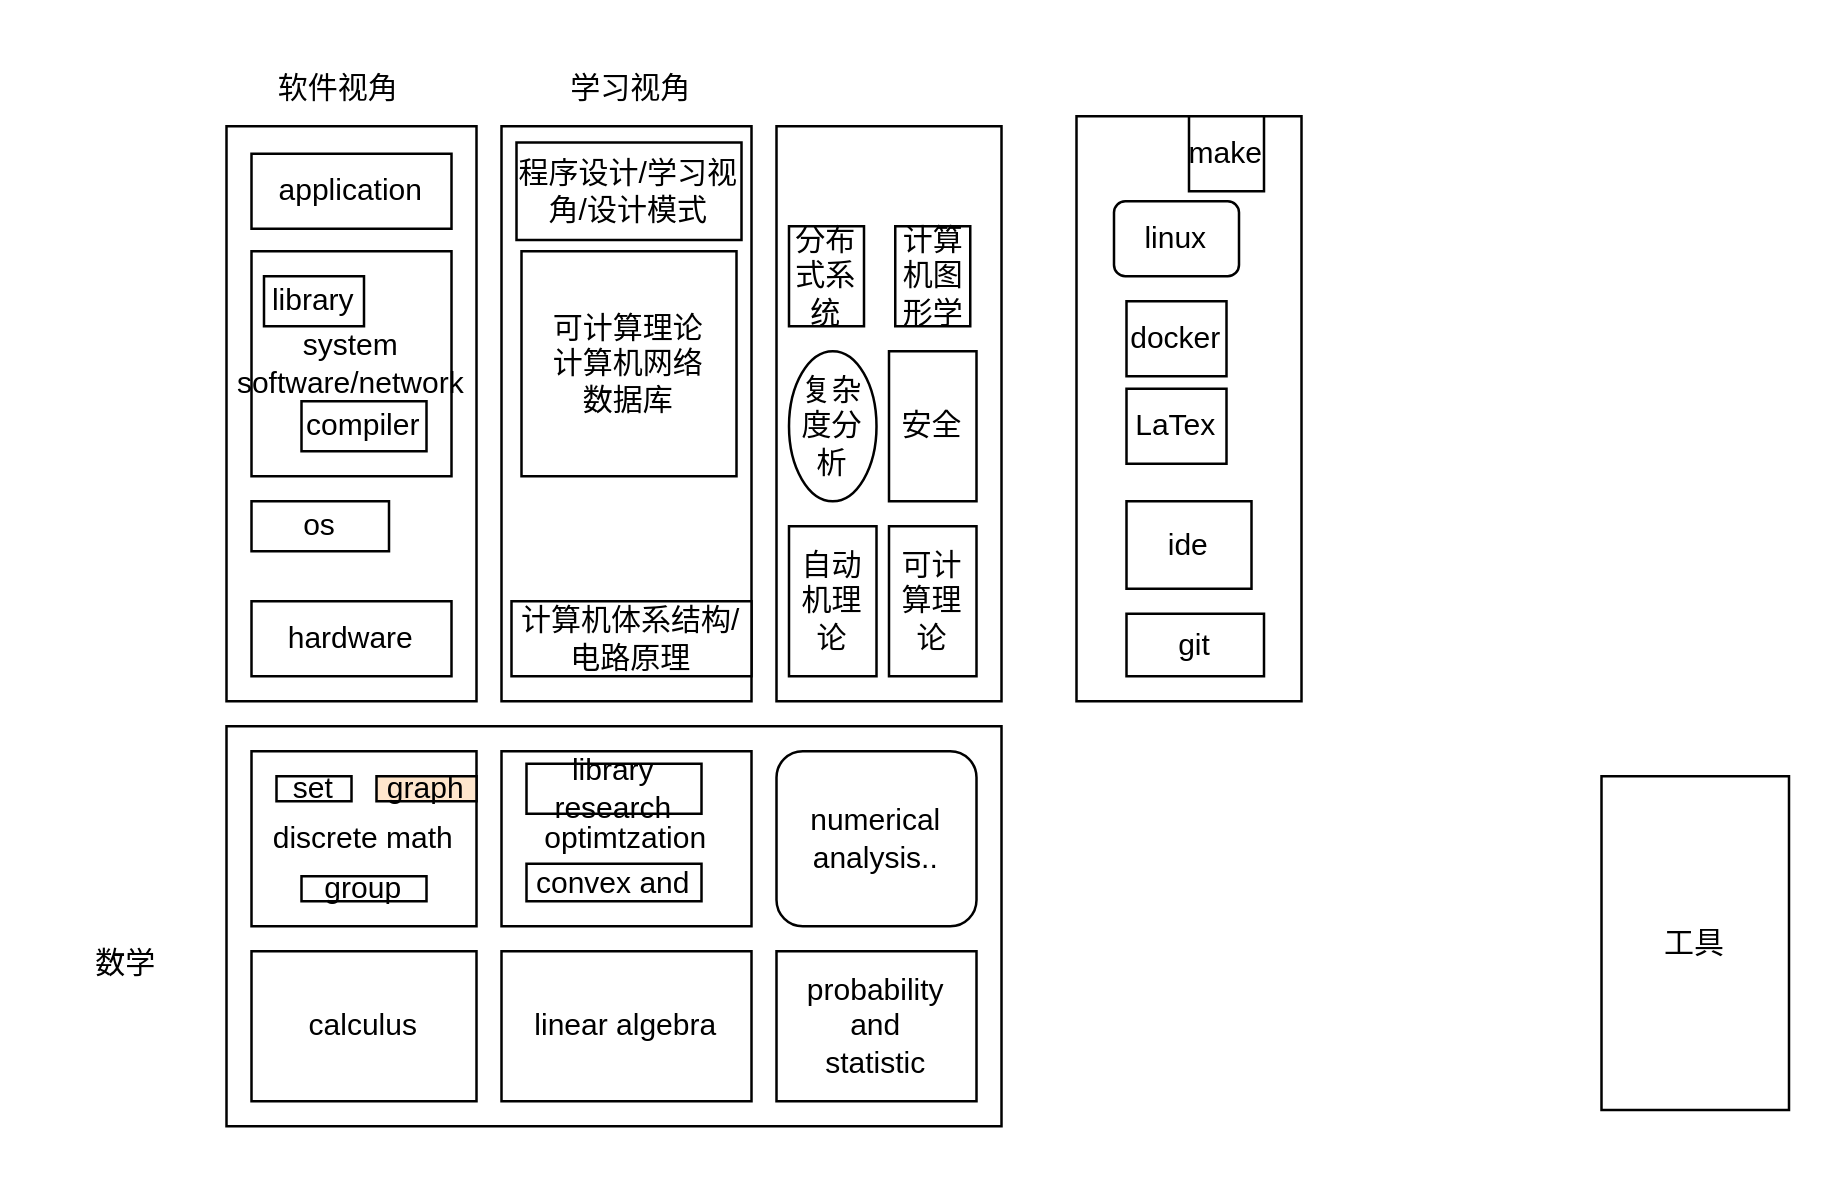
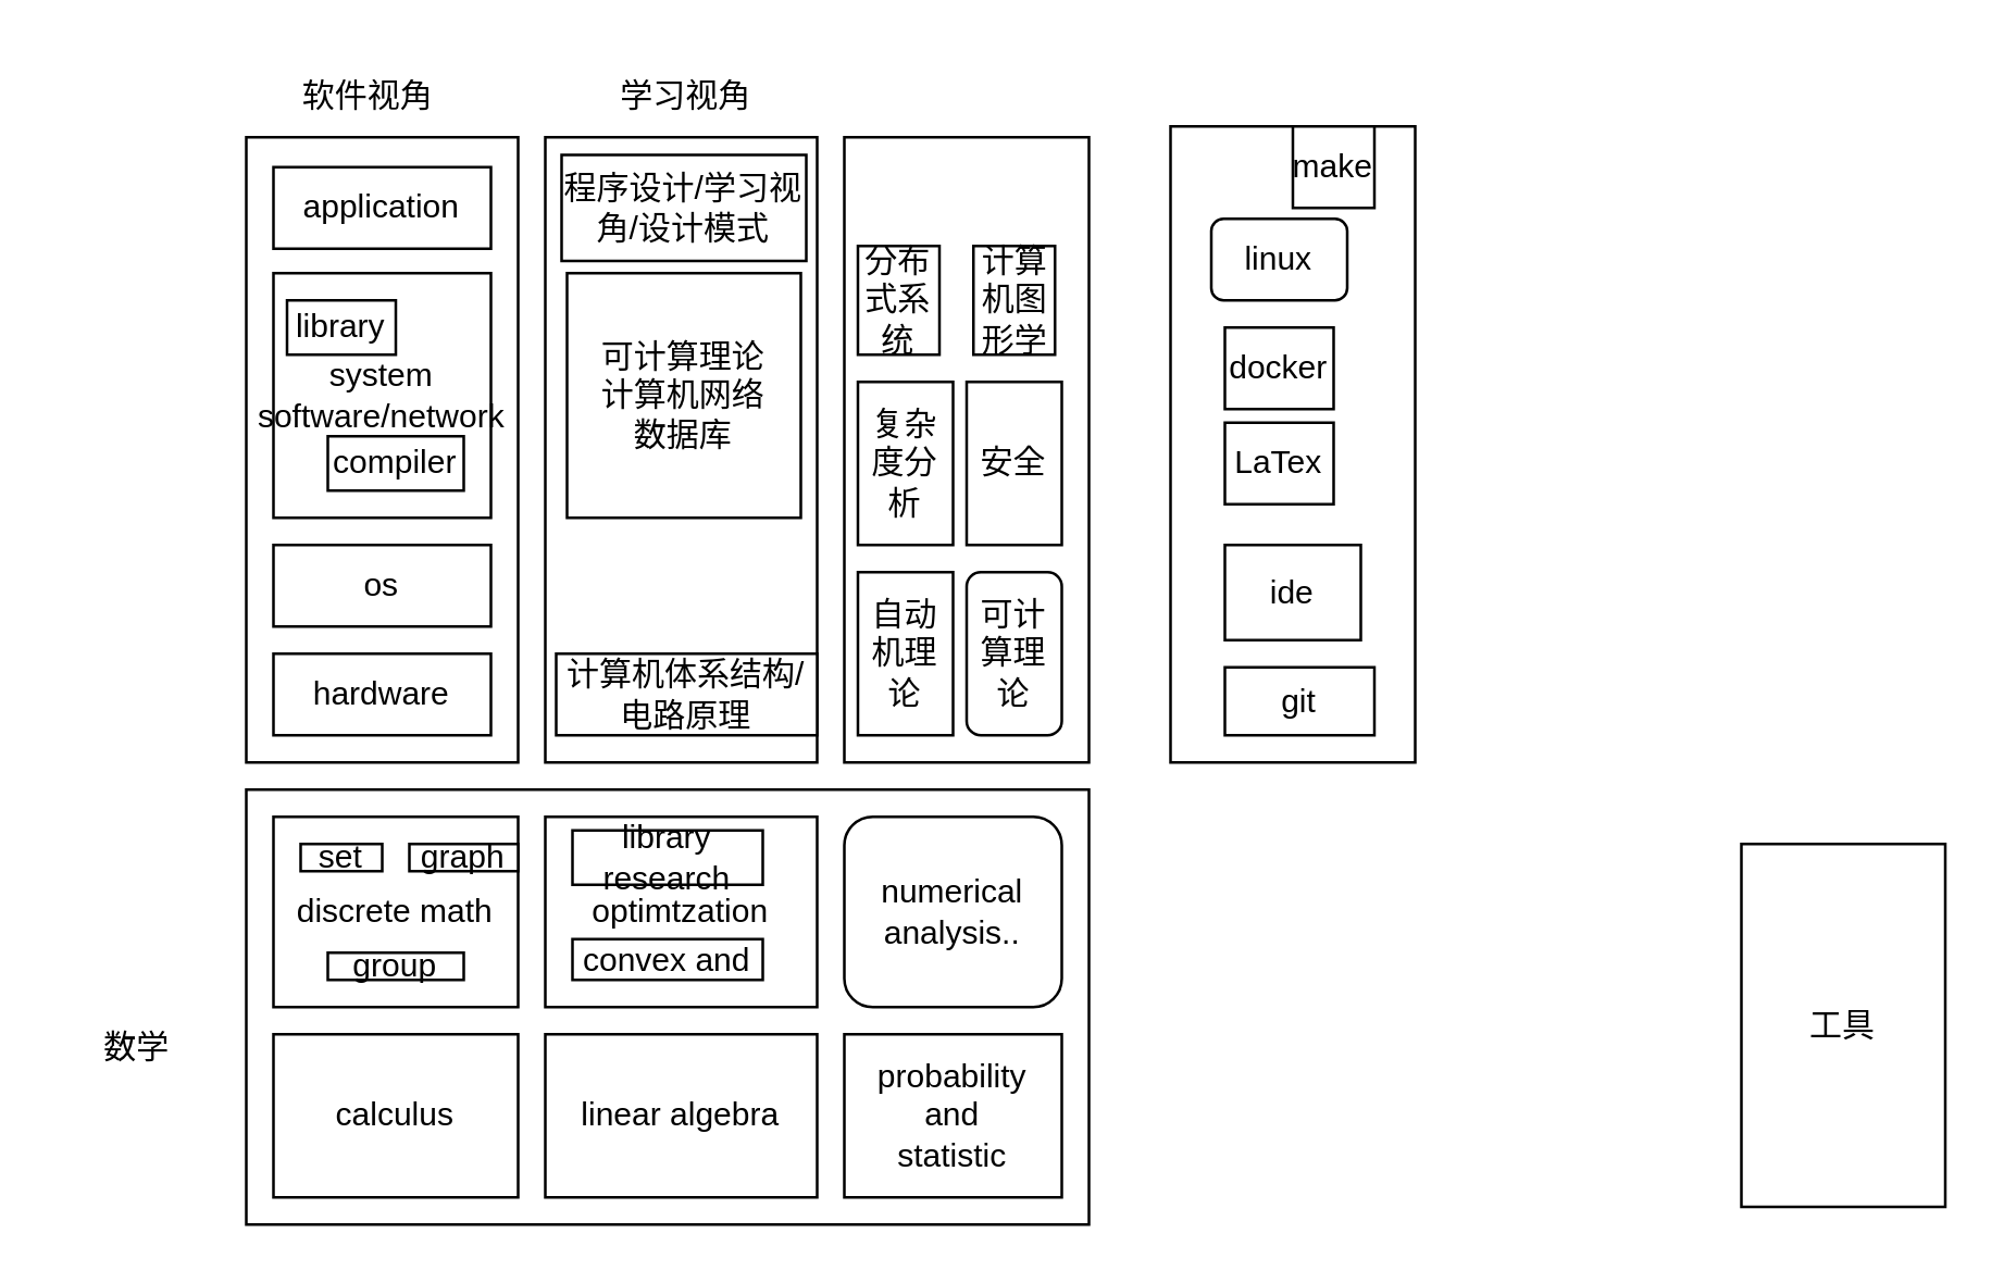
- <mxCell id="32" value="复杂度分析" style="ellipse;whiteSpace=wrap;html=1;" vertex="1" parent="1"><mxGeometry x="315" y="140" width="35" height="60" as="geometry" /></mxCell>
+ <mxCell id="32" value="复杂度分析" style="rounded=0;whiteSpace=wrap;html=1;" vertex="1" parent="1"><mxGeometry x="315" y="140" width="35" height="60" as="geometry" /></mxCell>
- <mxCell id="18" value="os" style="rounded=0;whiteSpace=wrap;html=1;" vertex="1" parent="1"><mxGeometry x="100" y="200" width="55" height="20" as="geometry" /></mxCell>
+ <mxCell id="18" value="os" style="rounded=0;whiteSpace=wrap;html=1;" vertex="1" parent="1"><mxGeometry x="100" y="200" width="80" height="30" as="geometry" /></mxCell>
- <mxCell id="31" value="可计算理论" style="rounded=0;whiteSpace=wrap;html=1;" vertex="1" parent="1"><mxGeometry x="355" y="210" width="35" height="60" as="geometry" /></mxCell>
+ <mxCell id="31" value="可计算理论" style="whiteSpace=wrap;html=1;rounded=1;" vertex="1" parent="1"><mxGeometry x="355" y="210" width="35" height="60" as="geometry" /></mxCell>
- <mxCell id="9" value="graph" style="rounded=0;whiteSpace=wrap;html=1;fillColor=#ffe6cc;" vertex="1" parent="1"><mxGeometry x="150" y="310" width="40" height="10" as="geometry" /></mxCell>
+ <mxCell id="9" value="graph" style="rounded=0;whiteSpace=wrap;html=1;" vertex="1" parent="1"><mxGeometry x="150" y="310" width="40" height="10" as="geometry" /></mxCell>
